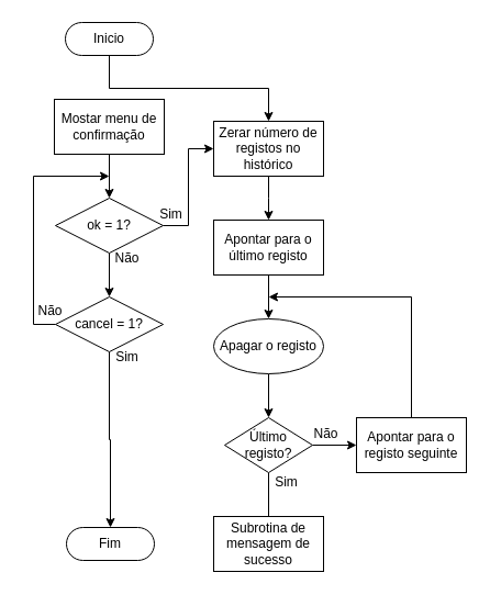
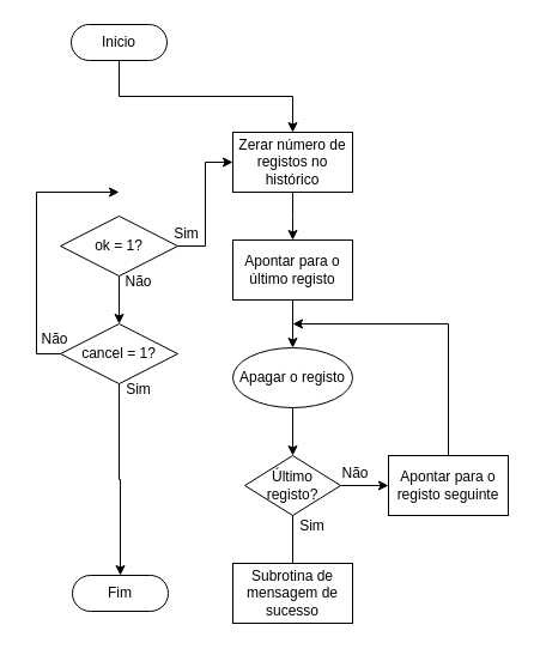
- <mxCell id="5" value="Mostar menu de confirmação" style="html=1;dashed=0;whiteSpace=wrap;" parent="1" vertex="1"><mxGeometry x="49" y="90" width="100" height="50" as="geometry" /></mxCell>
- <mxCell id="4" style="edgeStyle=orthogonalEdgeStyle;rounded=0;orthogonalLoop=1;jettySize=auto;html=1;exitX=0.5;exitY=1;exitDx=0;exitDy=0;entryX=0.5;entryY=0;entryDx=0;entryDy=0;" parent="1" source="5" target="8" edge="1"><mxGeometry relative="1" as="geometry" /></mxCell>
